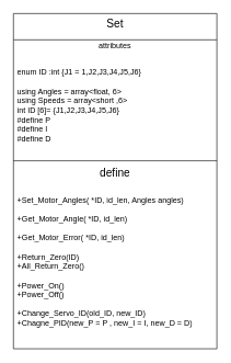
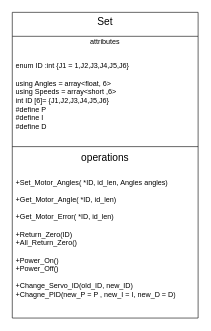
- <mxCell id="6" value="&lt;font style=&quot;font-size: 17px;&quot;&gt;define&lt;/font&gt;" style="text;html=1;strokeColor=none;fillColor=none;align=center;verticalAlign=middle;spacingLeft=4;spacingRight=4;overflow=hidden;rotatable=0;points=[[0,0.5],[1,0.5]];portConstraint=eastwest;whiteSpace=wrap;" parent="2" vertex="1"><mxGeometry y="228" width="310" height="32" as="geometry" /></mxCell>
+ <mxCell id="6" value="&lt;font style=&quot;font-size: 17px;&quot;&gt;operations&lt;/font&gt;" style="text;html=1;strokeColor=none;fillColor=none;align=center;verticalAlign=middle;spacingLeft=4;spacingRight=4;overflow=hidden;rotatable=0;points=[[0,0.5],[1,0.5]];portConstraint=eastwest;whiteSpace=wrap;" parent="2" vertex="1"><mxGeometry y="228" width="310" height="32" as="geometry" /></mxCell>
